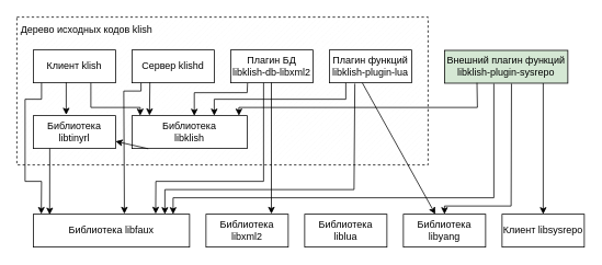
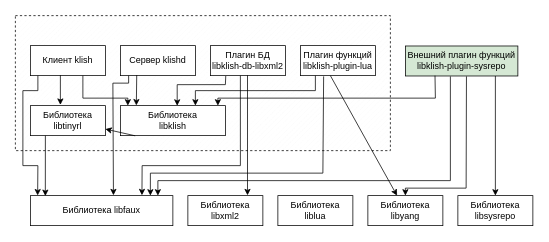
- <mxCell id="11" value="Дерево исходных кодов klish" style="text;html=1;align=center;verticalAlign=middle;whiteSpace=wrap;rounded=0;" vertex="1" parent="1"><mxGeometry x="20" y="20" width="170" height="30" as="geometry" /></mxCell>
- <mxCell id="13" value="Клиент libsysrepo" style="whiteSpace=wrap;html=1;align=center;" vertex="1" parent="1"><mxGeometry x="610" y="260" width="100" height="40" as="geometry" /></mxCell>
+ <mxCell id="13" value="Библиотека libsysrepo" style="whiteSpace=wrap;html=1;align=center;" vertex="1" parent="1"><mxGeometry x="610" y="260" width="100" height="40" as="geometry" /></mxCell>
